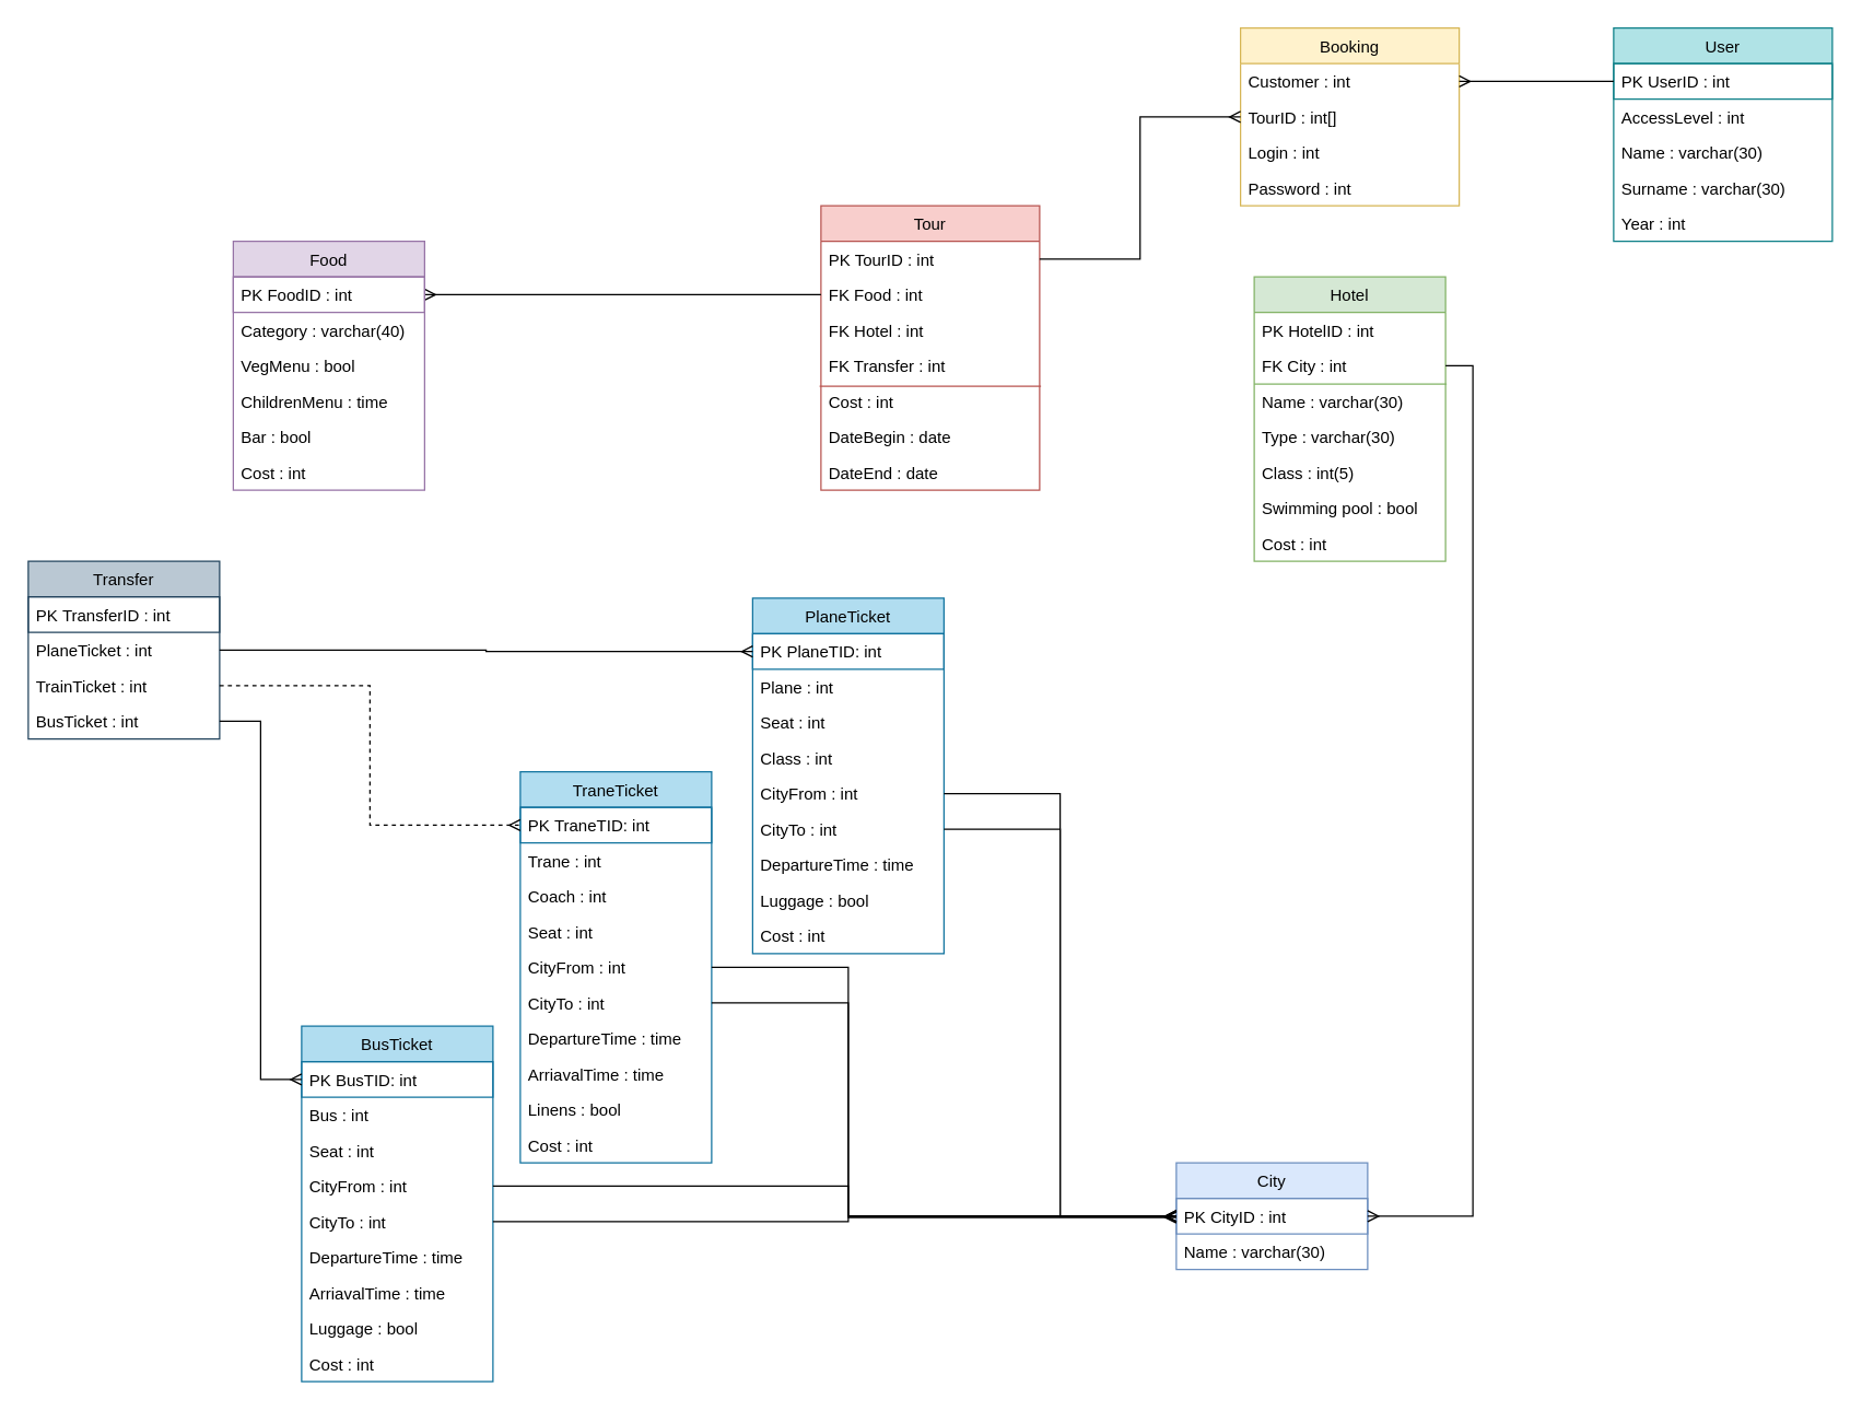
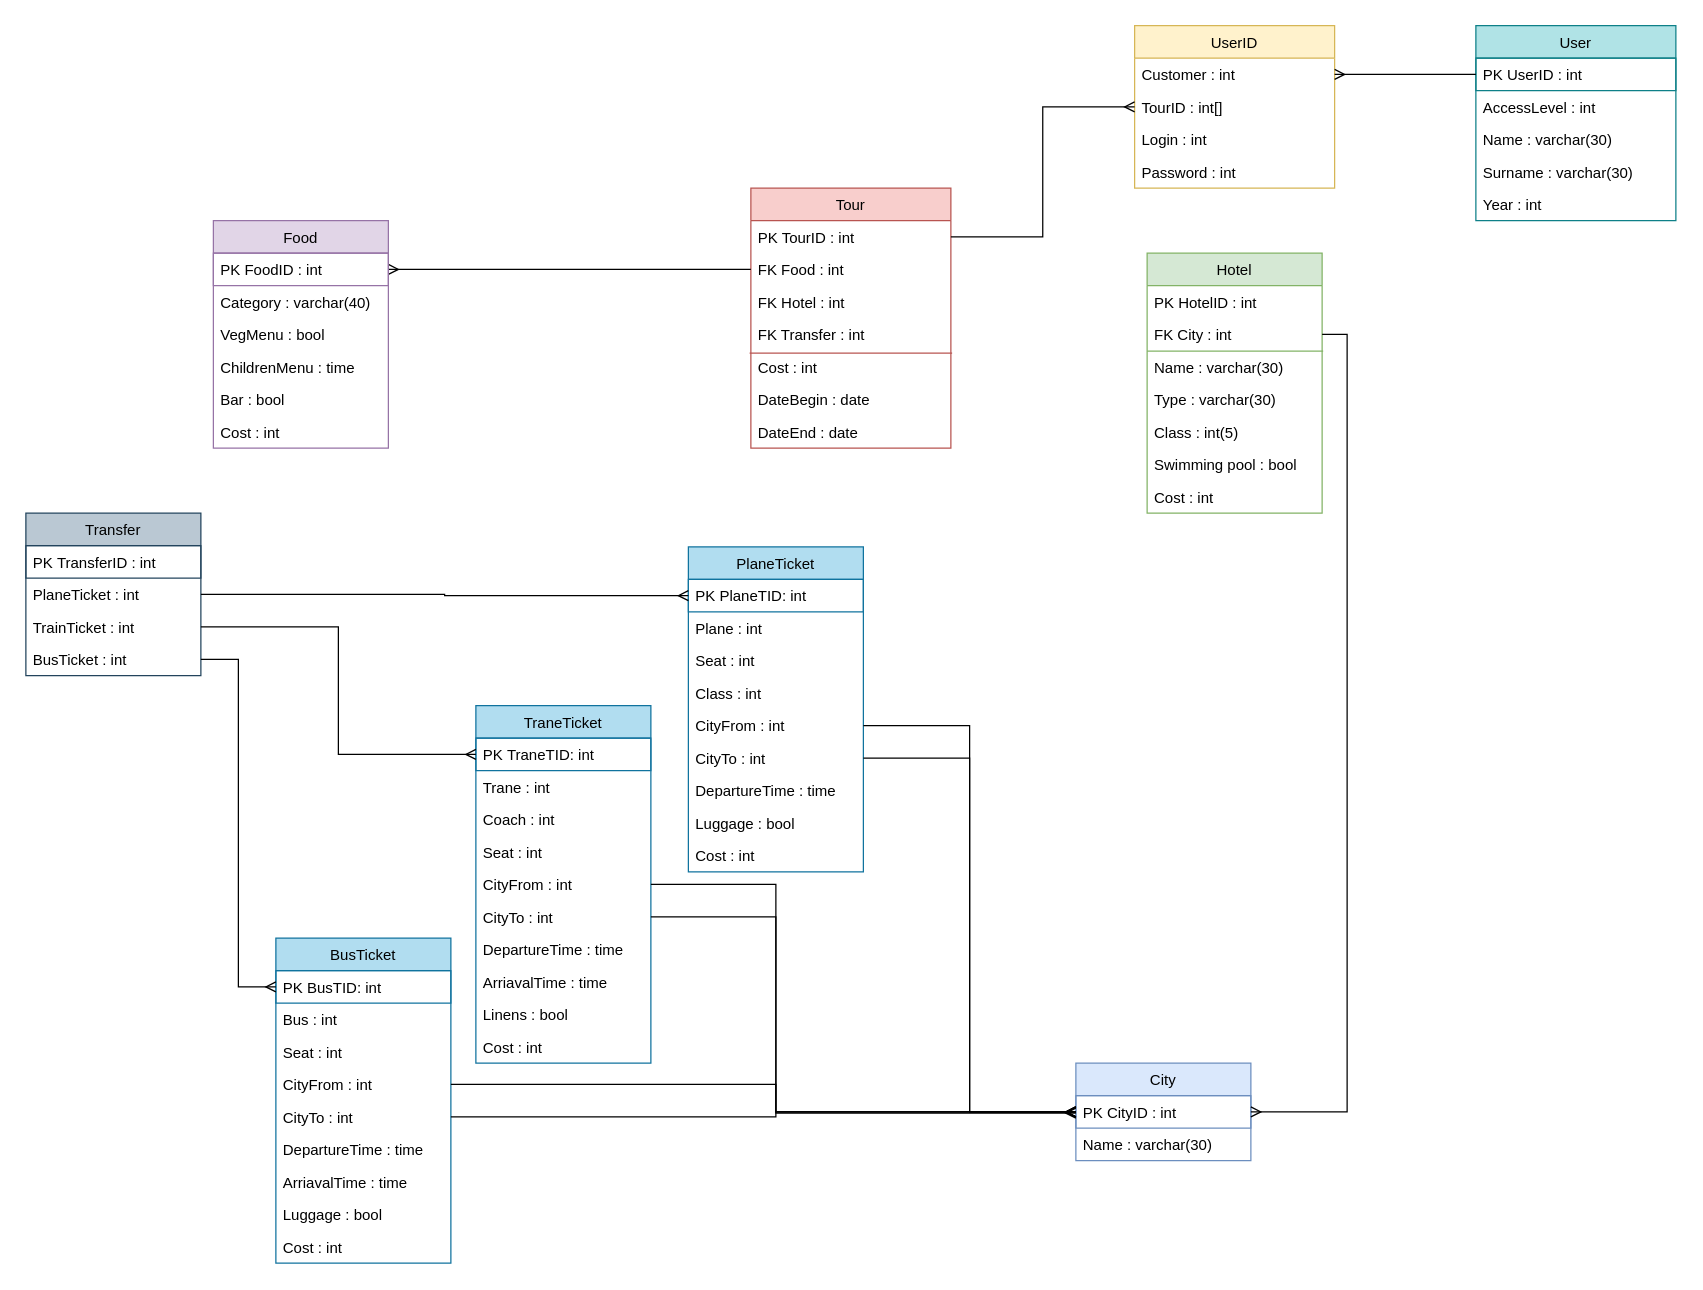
- <mxCell id="32" value="Booking" style="swimlane;fontStyle=0;childLayout=stackLayout;horizontal=1;startSize=26;fillColor=#fff2cc;horizontalStack=0;resizeParent=1;resizeParentMax=0;resizeLast=0;collapsible=1;marginBottom=0;strokeColor=#d6b656;" parent="1" vertex="1"><mxGeometry x="907" y="20" width="160" height="130" as="geometry" /></mxCell>
+ <mxCell id="32" value="UserID" style="swimlane;fontStyle=0;childLayout=stackLayout;horizontal=1;startSize=26;fillColor=#fff2cc;horizontalStack=0;resizeParent=1;resizeParentMax=0;resizeLast=0;collapsible=1;marginBottom=0;strokeColor=#d6b656;" parent="1" vertex="1"><mxGeometry x="907" y="20" width="160" height="130" as="geometry" /></mxCell>
- <mxCell id="83" style="edgeStyle=orthogonalEdgeStyle;rounded=0;orthogonalLoop=1;jettySize=auto;html=1;exitX=1;exitY=0.5;exitDx=0;exitDy=0;startArrow=none;startFill=0;endArrow=ERmany;endFill=0;dashed=1;" parent="1" source="48" target="51" edge="1"><mxGeometry relative="1" as="geometry" /></mxCell>
+ <mxCell id="83" style="edgeStyle=orthogonalEdgeStyle;rounded=0;orthogonalLoop=1;jettySize=auto;html=1;exitX=1;exitY=0.5;exitDx=0;exitDy=0;startArrow=none;startFill=0;endArrow=ERmany;endFill=0;" parent="1" source="48" target="51" edge="1"><mxGeometry relative="1" as="geometry" /></mxCell>
